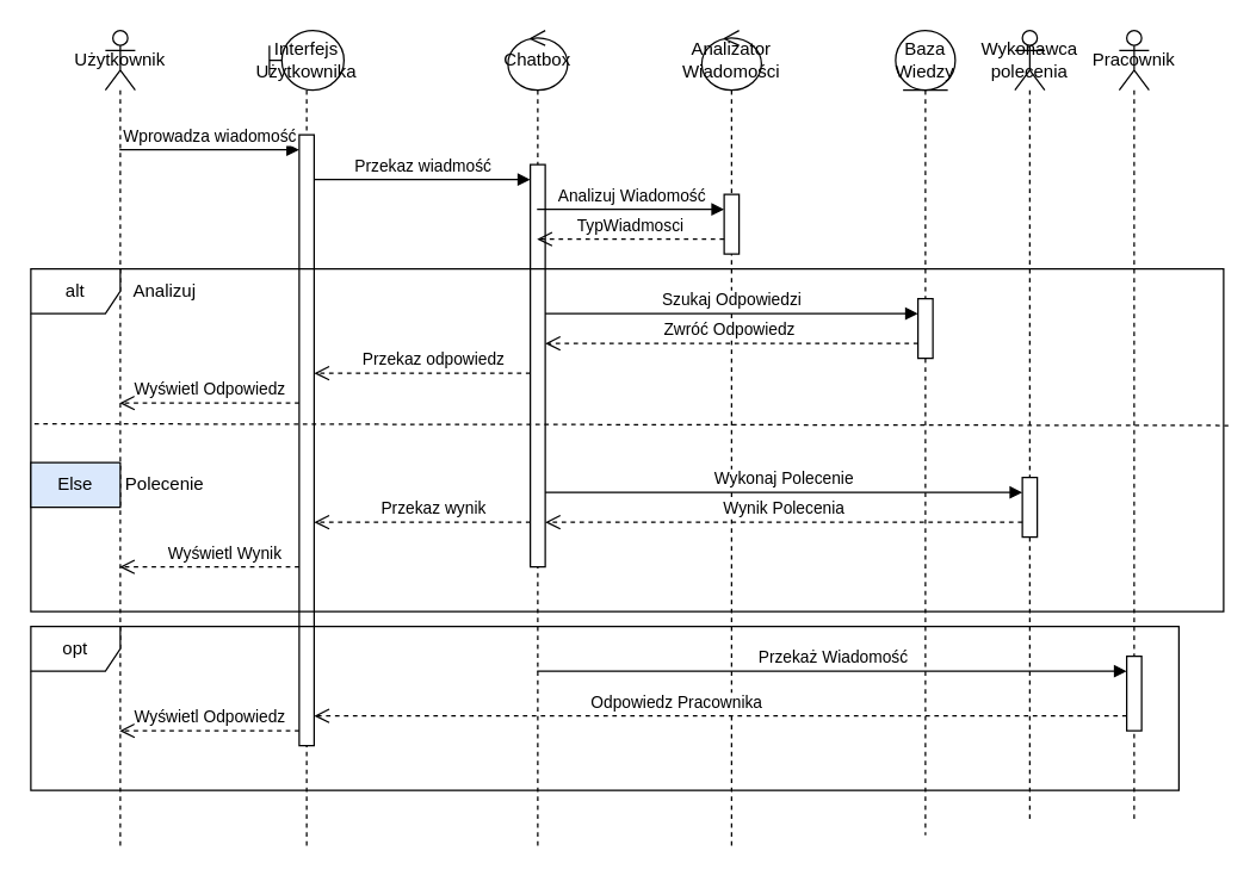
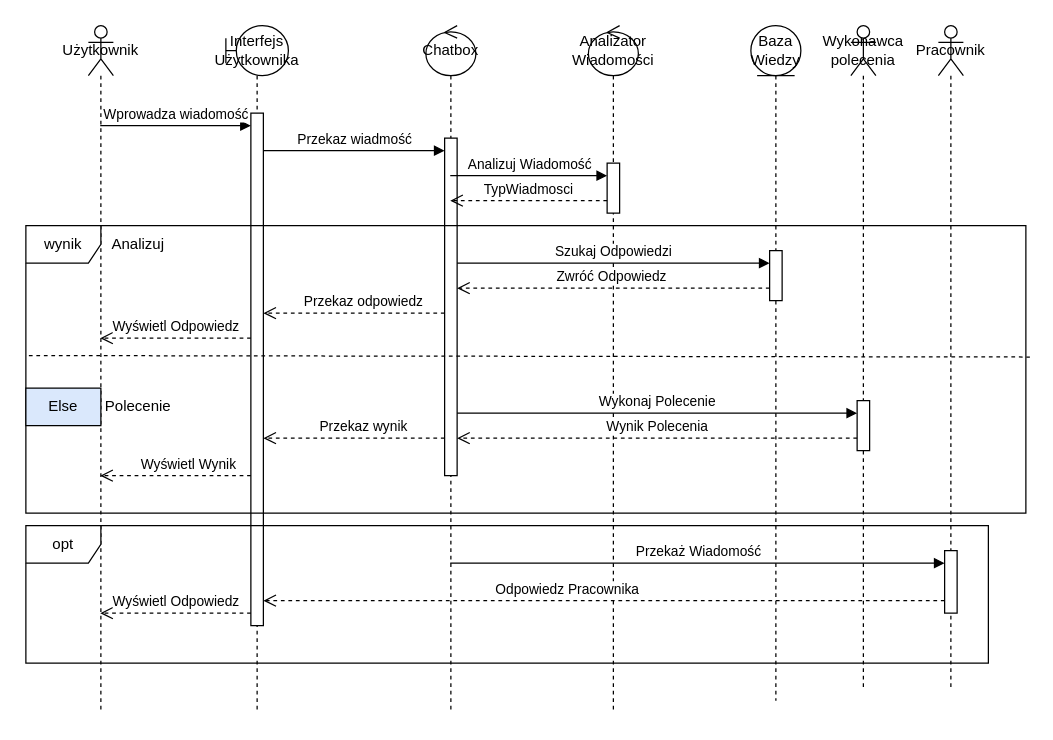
- <mxCell id="16" value="alt" style="shape=umlFrame;whiteSpace=wrap;html=1;pointerEvents=0;" vertex="1" parent="1"><mxGeometry x="20" y="180" width="800" height="230" as="geometry" /></mxCell>
+ <mxCell id="16" value="wynik" style="shape=umlFrame;whiteSpace=wrap;html=1;pointerEvents=0;" vertex="1" parent="1"><mxGeometry x="20" y="180" width="800" height="230" as="geometry" /></mxCell>
